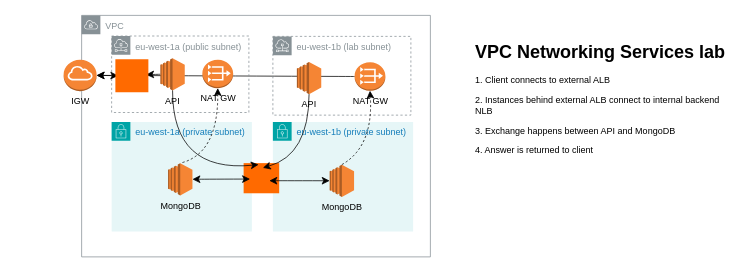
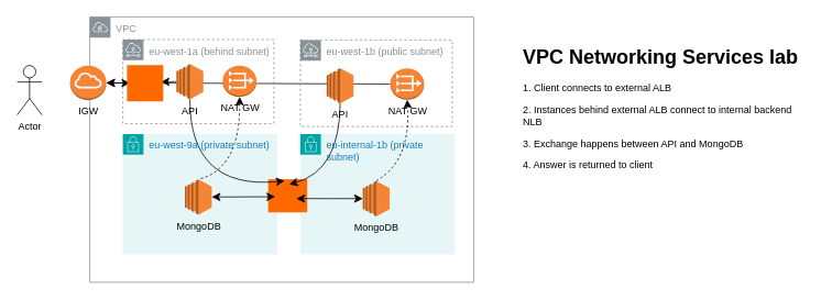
- <mxCell id="12" value="eu-west-1b (lab subnet)" style="sketch=0;outlineConnect=0;gradientColor=none;html=1;whiteSpace=wrap;fontSize=12;fontStyle=0;shape=mxgraph.aws4.group;grIcon=mxgraph.aws4.group_subnet;strokeColor=#879196;fillColor=none;verticalAlign=top;align=left;spacingLeft=30;fontColor=#879196;dashed=1;" parent="1" vertex="1"><mxGeometry x="363" y="48" width="184" height="105" as="geometry" /></mxCell>
+ <mxCell id="12" value="eu-west-1b (public subnet)" style="sketch=0;outlineConnect=0;gradientColor=none;html=1;whiteSpace=wrap;fontSize=12;fontStyle=0;shape=mxgraph.aws4.group;grIcon=mxgraph.aws4.group_subnet;strokeColor=#879196;fillColor=none;verticalAlign=top;align=left;spacingLeft=30;fontColor=#879196;dashed=1;" parent="1" vertex="1"><mxGeometry x="363" y="48" width="184" height="105" as="geometry" /></mxCell>
- <mxCell id="6" value="eu-west-1a (public subnet)" style="sketch=0;outlineConnect=0;gradientColor=none;html=1;whiteSpace=wrap;fontSize=12;fontStyle=0;shape=mxgraph.aws4.group;grIcon=mxgraph.aws4.group_subnet;strokeColor=#879196;fillColor=none;verticalAlign=top;align=left;spacingLeft=30;fontColor=#879196;dashed=1;" parent="1" vertex="1"><mxGeometry x="148" y="47.5" width="183" height="102" as="geometry" /></mxCell>
+ <mxCell id="6" value="eu-west-1a (behind subnet)" style="sketch=0;outlineConnect=0;gradientColor=none;html=1;whiteSpace=wrap;fontSize=12;fontStyle=0;shape=mxgraph.aws4.group;grIcon=mxgraph.aws4.group_subnet;strokeColor=#879196;fillColor=none;verticalAlign=top;align=left;spacingLeft=30;fontColor=#879196;dashed=1;" parent="1" vertex="1"><mxGeometry x="148" y="47.5" width="183" height="102" as="geometry" /></mxCell>
+ <mxCell id="7" value="Actor" style="shape=umlActor;verticalLabelPosition=bottom;verticalAlign=top;html=1;outlineConnect=0;" parent="1" vertex="1"><mxGeometry x="20" y="79" width="30" height="60" as="geometry" /></mxCell>
- <mxCell id="5" value="eu-west-1a (private subnet)" style="points=[[0,0],[0.25,0],[0.5,0],[0.75,0],[1,0],[1,0.25],[1,0.5],[1,0.75],[1,1],[0.75,1],[0.5,1],[0.25,1],[0,1],[0,0.75],[0,0.5],[0,0.25]];outlineConnect=0;gradientColor=none;html=1;whiteSpace=wrap;fontSize=12;fontStyle=0;container=1;pointerEvents=0;collapsible=0;recursiveResize=0;shape=mxgraph.aws4.group;grIcon=mxgraph.aws4.group_security_group;grStroke=0;strokeColor=#00A4A6;fillColor=#E6F6F7;verticalAlign=top;align=left;spacingLeft=30;fontColor=#147EBA;dashed=0;" vertex="1" parent="1"><mxGeometry x="148" y="162" width="187" height="146" as="geometry" /></mxCell>
+ <mxCell id="5" value="eu-west-9a (private subnet)" style="points=[[0,0],[0.25,0],[0.5,0],[0.75,0],[1,0],[1,0.25],[1,0.5],[1,0.75],[1,1],[0.75,1],[0.5,1],[0.25,1],[0,1],[0,0.75],[0,0.5],[0,0.25]];outlineConnect=0;gradientColor=none;html=1;whiteSpace=wrap;fontSize=12;fontStyle=0;container=1;pointerEvents=0;collapsible=0;recursiveResize=0;shape=mxgraph.aws4.group;grIcon=mxgraph.aws4.group_security_group;grStroke=0;strokeColor=#00A4A6;fillColor=#E6F6F7;verticalAlign=top;align=left;spacingLeft=30;fontColor=#147EBA;dashed=0;" vertex="1" parent="1"><mxGeometry x="148" y="162" width="187" height="146" as="geometry" /></mxCell>
- <mxCell id="4" value="eu-west-1b (private subnet)" style="points=[[0,0],[0.25,0],[0.5,0],[0.75,0],[1,0],[1,0.25],[1,0.5],[1,0.75],[1,1],[0.75,1],[0.5,1],[0.25,1],[0,1],[0,0.75],[0,0.5],[0,0.25]];outlineConnect=0;gradientColor=none;html=1;whiteSpace=wrap;fontSize=12;fontStyle=0;container=1;pointerEvents=0;collapsible=0;recursiveResize=0;shape=mxgraph.aws4.group;grIcon=mxgraph.aws4.group_security_group;grStroke=0;strokeColor=#00A4A6;fillColor=#E6F6F7;verticalAlign=top;align=left;spacingLeft=30;fontColor=#147EBA;dashed=0;" vertex="1" parent="1"><mxGeometry x="363" y="162" width="187" height="146" as="geometry" /></mxCell>
+ <mxCell id="4" value="eu-internal-1b (private subnet)" style="points=[[0,0],[0.25,0],[0.5,0],[0.75,0],[1,0],[1,0.25],[1,0.5],[1,0.75],[1,1],[0.75,1],[0.5,1],[0.25,1],[0,1],[0,0.75],[0,0.5],[0,0.25]];outlineConnect=0;gradientColor=none;html=1;whiteSpace=wrap;fontSize=12;fontStyle=0;container=1;pointerEvents=0;collapsible=0;recursiveResize=0;shape=mxgraph.aws4.group;grIcon=mxgraph.aws4.group_security_group;grStroke=0;strokeColor=#00A4A6;fillColor=#E6F6F7;verticalAlign=top;align=left;spacingLeft=30;fontColor=#147EBA;dashed=0;" vertex="1" parent="1"><mxGeometry x="363" y="162" width="187" height="146" as="geometry" /></mxCell>
